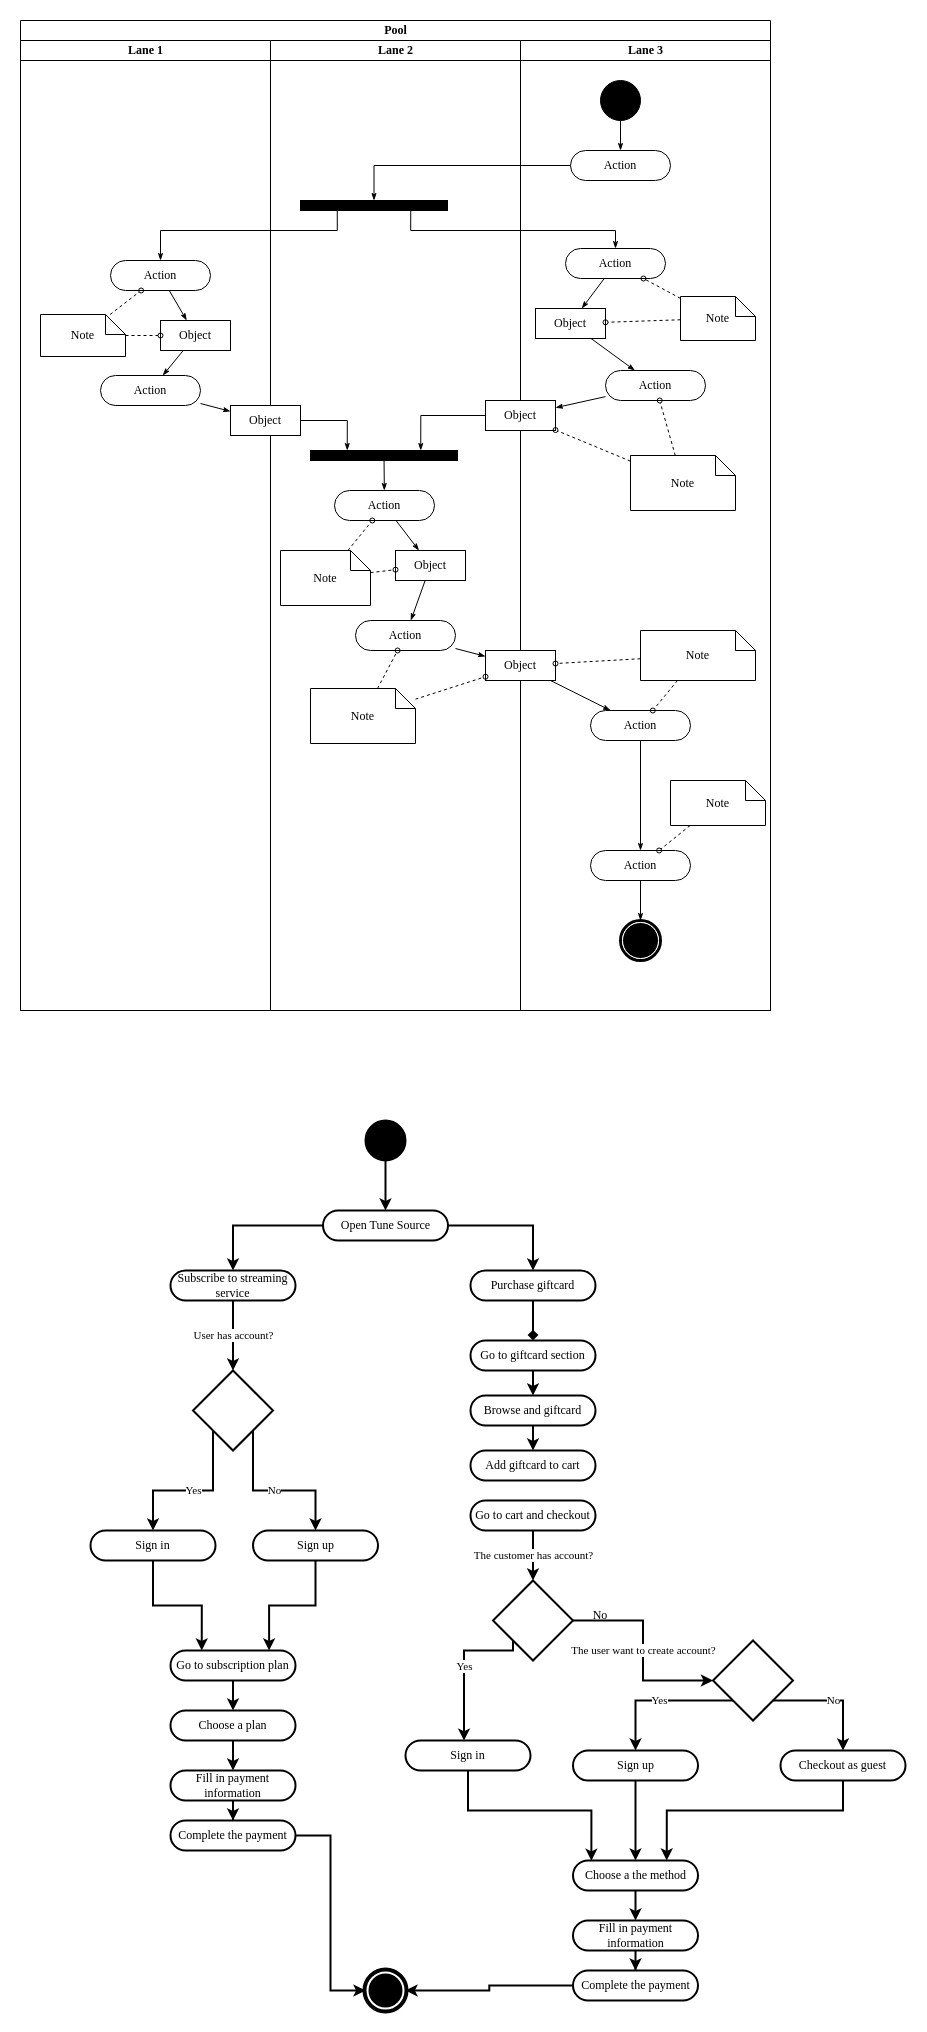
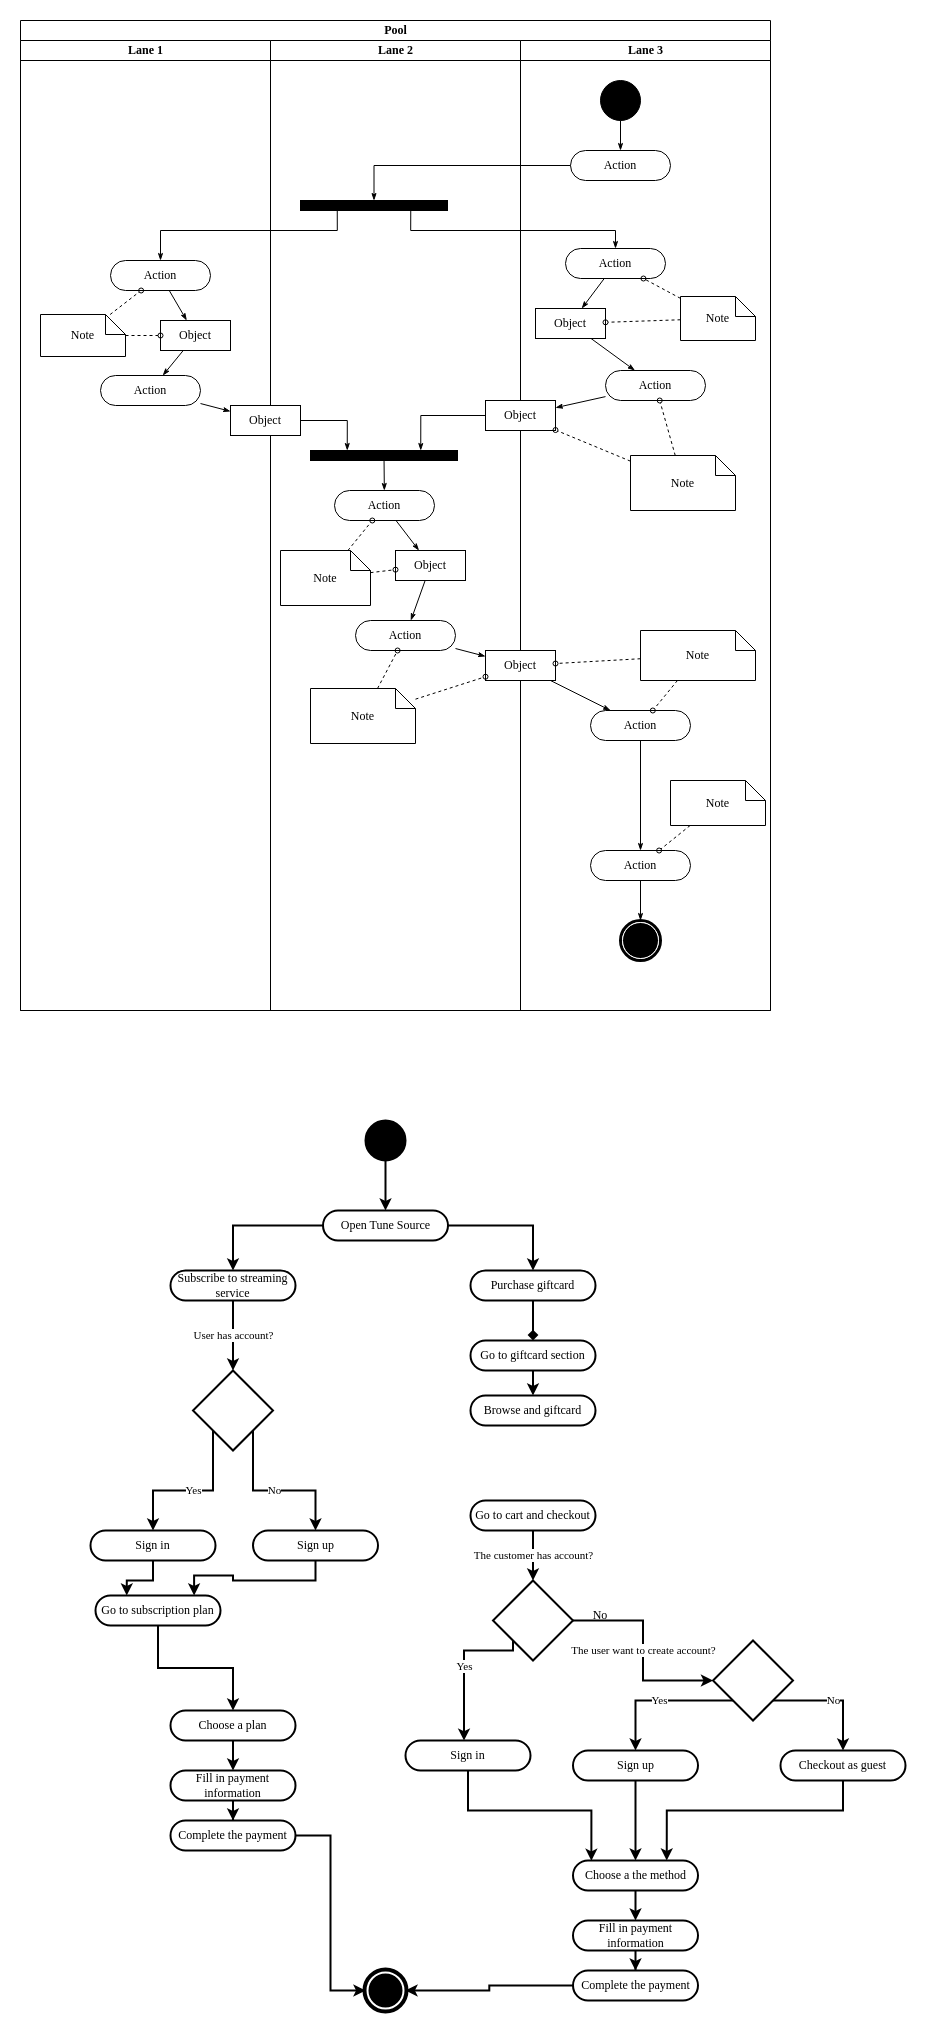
- <mxCell id="88" style="edgeStyle=orthogonalEdgeStyle;rounded=0;orthogonalLoop=1;jettySize=auto;html=1;entryX=0.5;entryY=0;entryDx=0;entryDy=0;fontFamily=Inria Sans;fontSource=https%3A%2F%2Ffonts.googleapis.com%2Fcss%3Ffamily%3DInria%2BSans;strokeWidth=2;" edge="1" parent="1" source="89" target="90"><mxGeometry relative="1" as="geometry" /></mxCell>
- <mxCell id="90" value="Add giftcard to cart" style="rounded=1;whiteSpace=wrap;html=1;shadow=0;comic=0;labelBackgroundColor=none;strokeWidth=2;fontFamily=Inria Sans;fontSize=12;align=center;arcSize=50;fontSource=https%3A%2F%2Ffonts.googleapis.com%2Fcss%3Ffamily%3DInria%2BSans;" vertex="1" parent="1"><mxGeometry x="470" y="1450" width="125" height="30" as="geometry" /></mxCell>
- <mxCell id="78" value="Go to subscription plan" style="rounded=1;whiteSpace=wrap;html=1;shadow=0;comic=0;labelBackgroundColor=none;strokeWidth=2;fontFamily=Inria Sans;fontSize=12;align=center;arcSize=50;fontSource=https%3A%2F%2Ffonts.googleapis.com%2Fcss%3Ffamily%3DInria%2BSans;" vertex="1" parent="1"><mxGeometry x="170" y="1650" width="125" height="30" as="geometry" /></mxCell>
+ <mxCell id="78" value="Go to subscription plan" style="rounded=1;whiteSpace=wrap;html=1;shadow=0;comic=0;labelBackgroundColor=none;strokeWidth=2;fontFamily=Inria Sans;fontSize=12;align=center;arcSize=50;fontSource=https%3A%2F%2Ffonts.googleapis.com%2Fcss%3Ffamily%3DInria%2BSans;" vertex="1" parent="1"><mxGeometry x="95" y="1595" width="125" height="30" as="geometry" /></mxCell>
